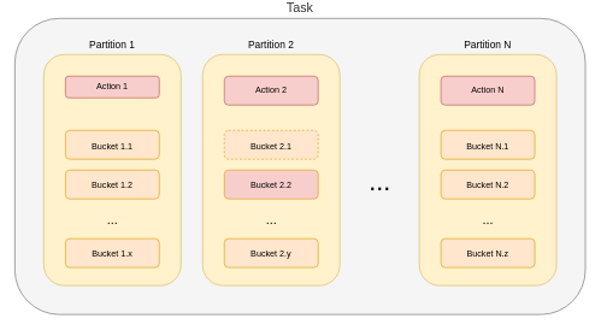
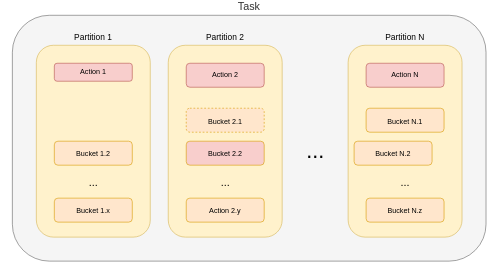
- <mxCell id="7" value="&lt;font style=&quot;font-size: 12px&quot;&gt;Bucket 1.1&lt;/font&gt;" style="rounded=1;whiteSpace=wrap;html=1;fontSize=18;labelPosition=center;verticalLabelPosition=middle;align=center;verticalAlign=middle;fillColor=#ffe6cc;strokeColor=#d79b00;" parent="1" vertex="1"><mxGeometry x="90" y="175" width="130" height="40" as="geometry" /></mxCell>
- <mxCell id="17" value="&lt;font style=&quot;font-size: 12px&quot;&gt;Bucket N.2&lt;/font&gt;" style="rounded=1;whiteSpace=wrap;html=1;fontSize=18;labelPosition=center;verticalLabelPosition=middle;align=center;verticalAlign=middle;fillColor=#ffe6cc;strokeColor=#d79b00;" parent="1" vertex="1"><mxGeometry x="610" y="230" width="130" height="40" as="geometry" /></mxCell>
+ <mxCell id="17" value="&lt;font style=&quot;font-size: 12px&quot;&gt;Bucket N.2&lt;/font&gt;" style="rounded=1;whiteSpace=wrap;html=1;fontSize=18;labelPosition=center;verticalLabelPosition=middle;align=center;verticalAlign=middle;fillColor=#ffe6cc;strokeColor=#d79b00;" parent="1" vertex="1"><mxGeometry x="590" y="230" width="130" height="40" as="geometry" /></mxCell>
- <mxCell id="14" value="&lt;font style=&quot;font-size: 12px&quot;&gt;Bucket 2.y&lt;/font&gt;" style="rounded=1;whiteSpace=wrap;html=1;fontSize=18;labelPosition=center;verticalLabelPosition=middle;align=center;verticalAlign=middle;fillColor=#ffe6cc;strokeColor=#d79b00;" parent="1" vertex="1"><mxGeometry x="310" y="325" width="130" height="40" as="geometry" /></mxCell>
+ <mxCell id="14" value="&lt;font style=&quot;font-size: 12px&quot;&gt;Action 2.y&lt;/font&gt;" style="rounded=1;whiteSpace=wrap;html=1;fontSize=18;labelPosition=center;verticalLabelPosition=middle;align=center;verticalAlign=middle;fillColor=#ffe6cc;strokeColor=#d79b00;" parent="1" vertex="1"><mxGeometry x="310" y="325" width="130" height="40" as="geometry" /></mxCell>
